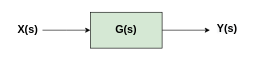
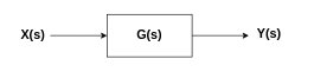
- <mxCell id="4" value="&lt;b&gt;&lt;font style=&quot;font-size: 18px&quot;&gt;G(s)&lt;/font&gt;&lt;/b&gt;" style="rounded=0;whiteSpace=wrap;html=1;fillColor=#d5e8d4;" parent="1" vertex="1"><mxGeometry x="150" y="20" width="120" height="60" as="geometry" /></mxCell>
+ <mxCell id="4" value="&lt;b&gt;&lt;font style=&quot;font-size: 18px&quot;&gt;G(s)&lt;/font&gt;&lt;/b&gt;" style="rounded=0;whiteSpace=wrap;html=1;" parent="1" vertex="1"><mxGeometry x="150" y="20" width="120" height="60" as="geometry" /></mxCell>
